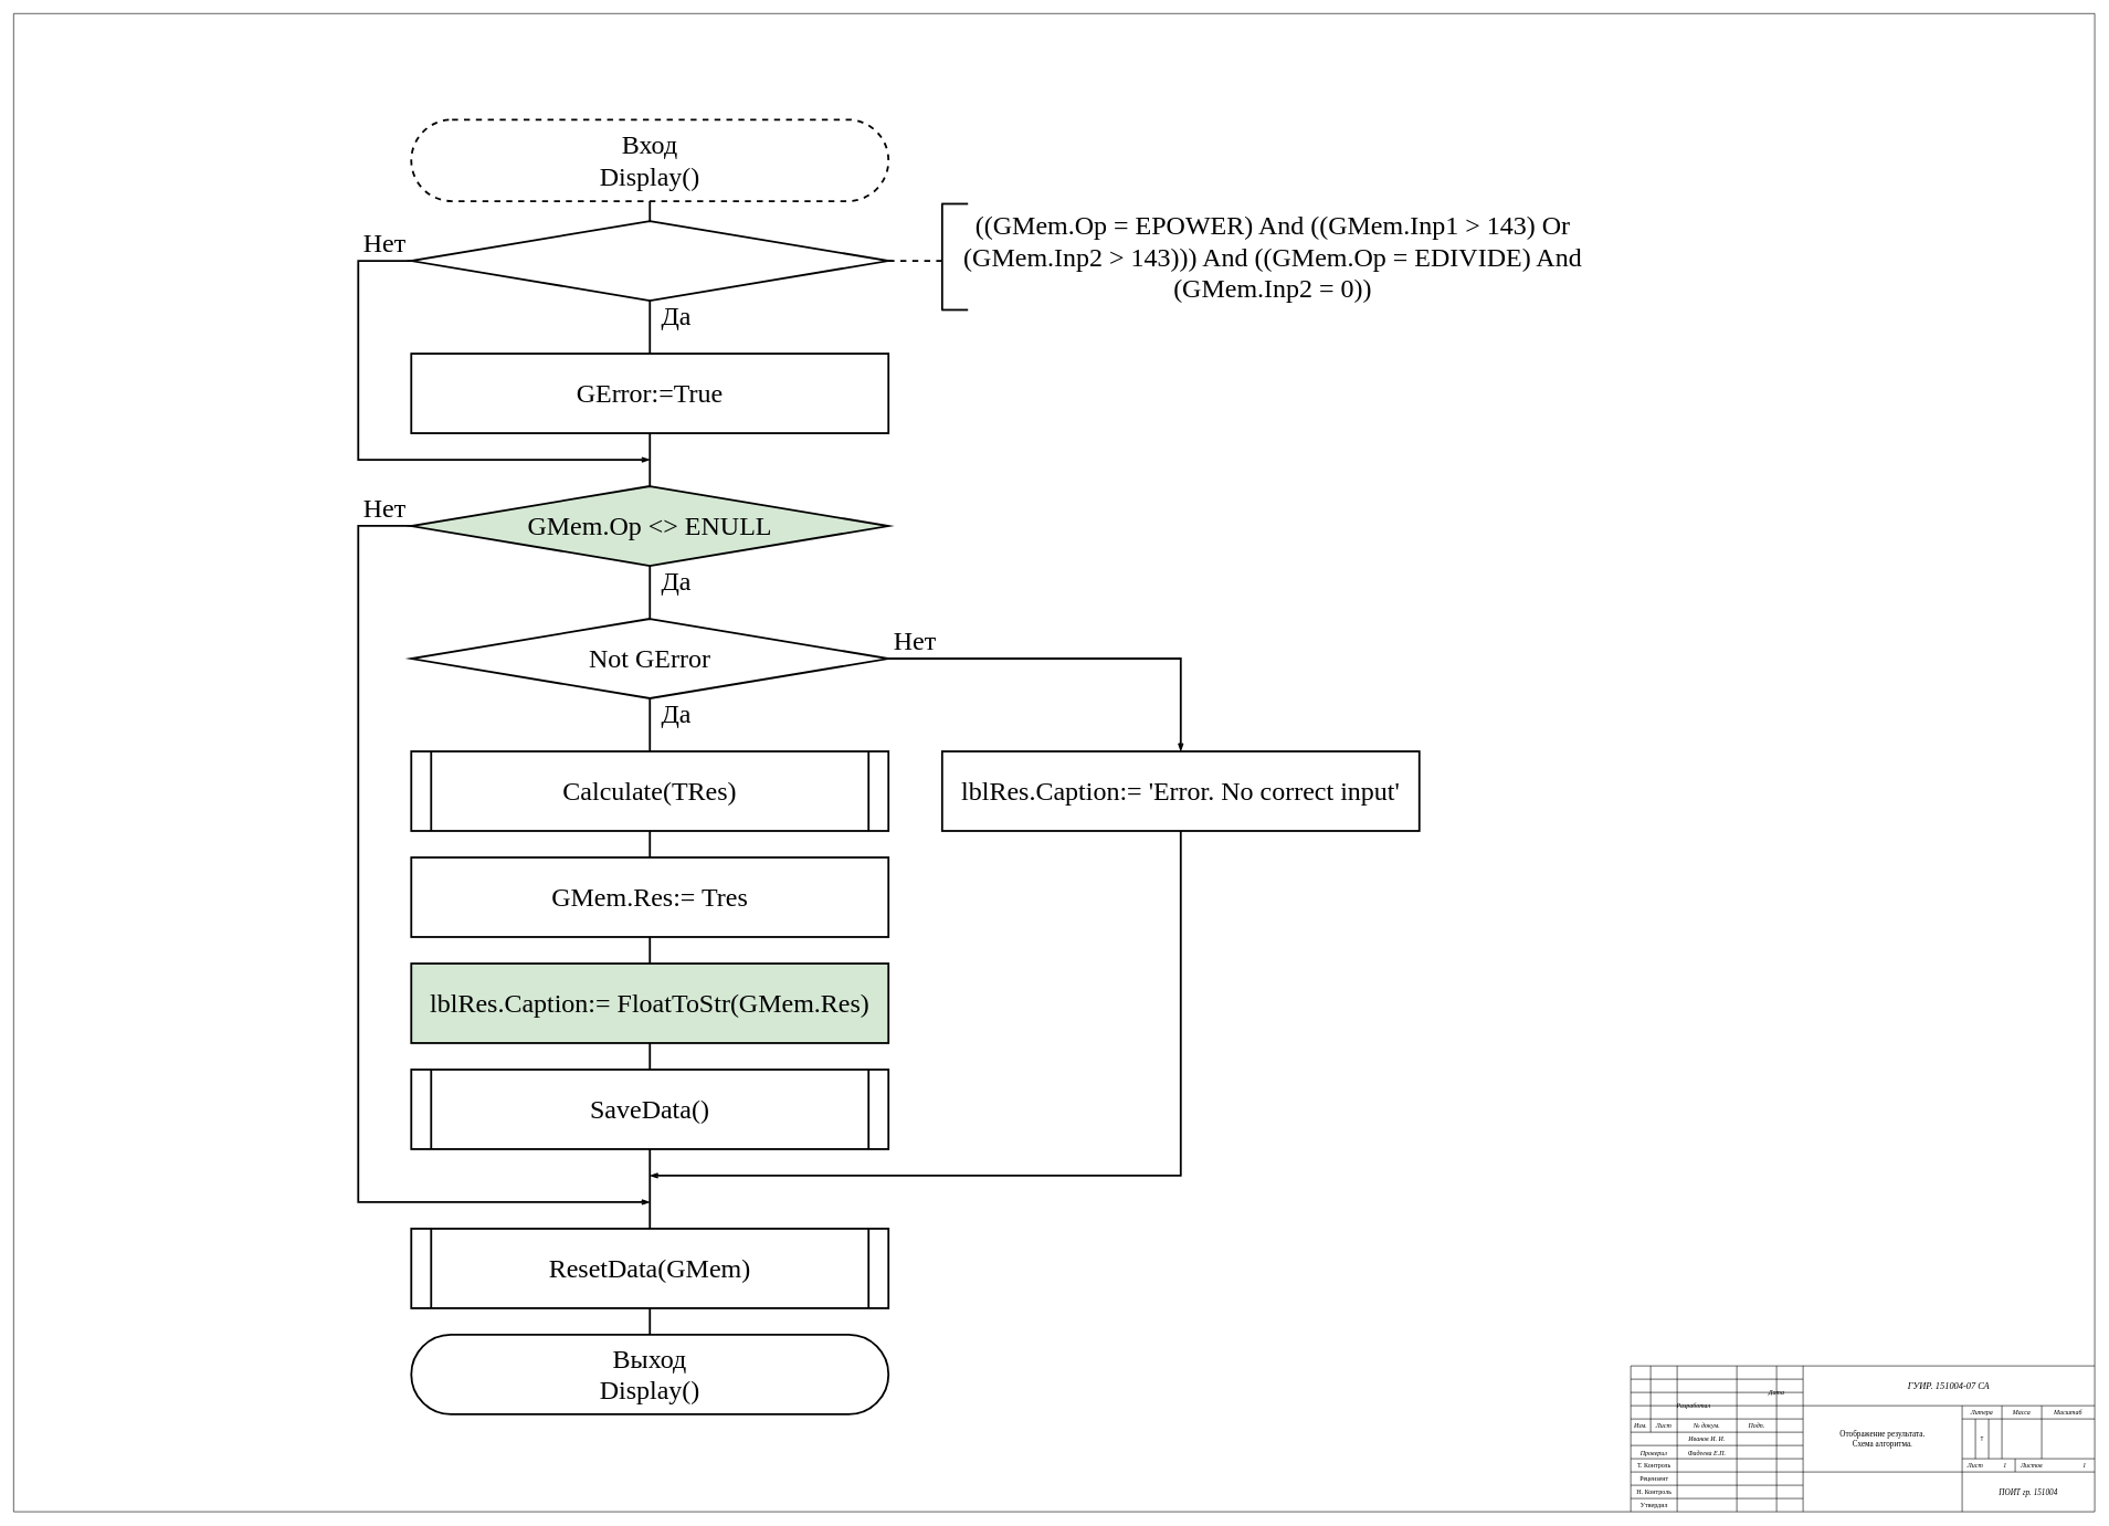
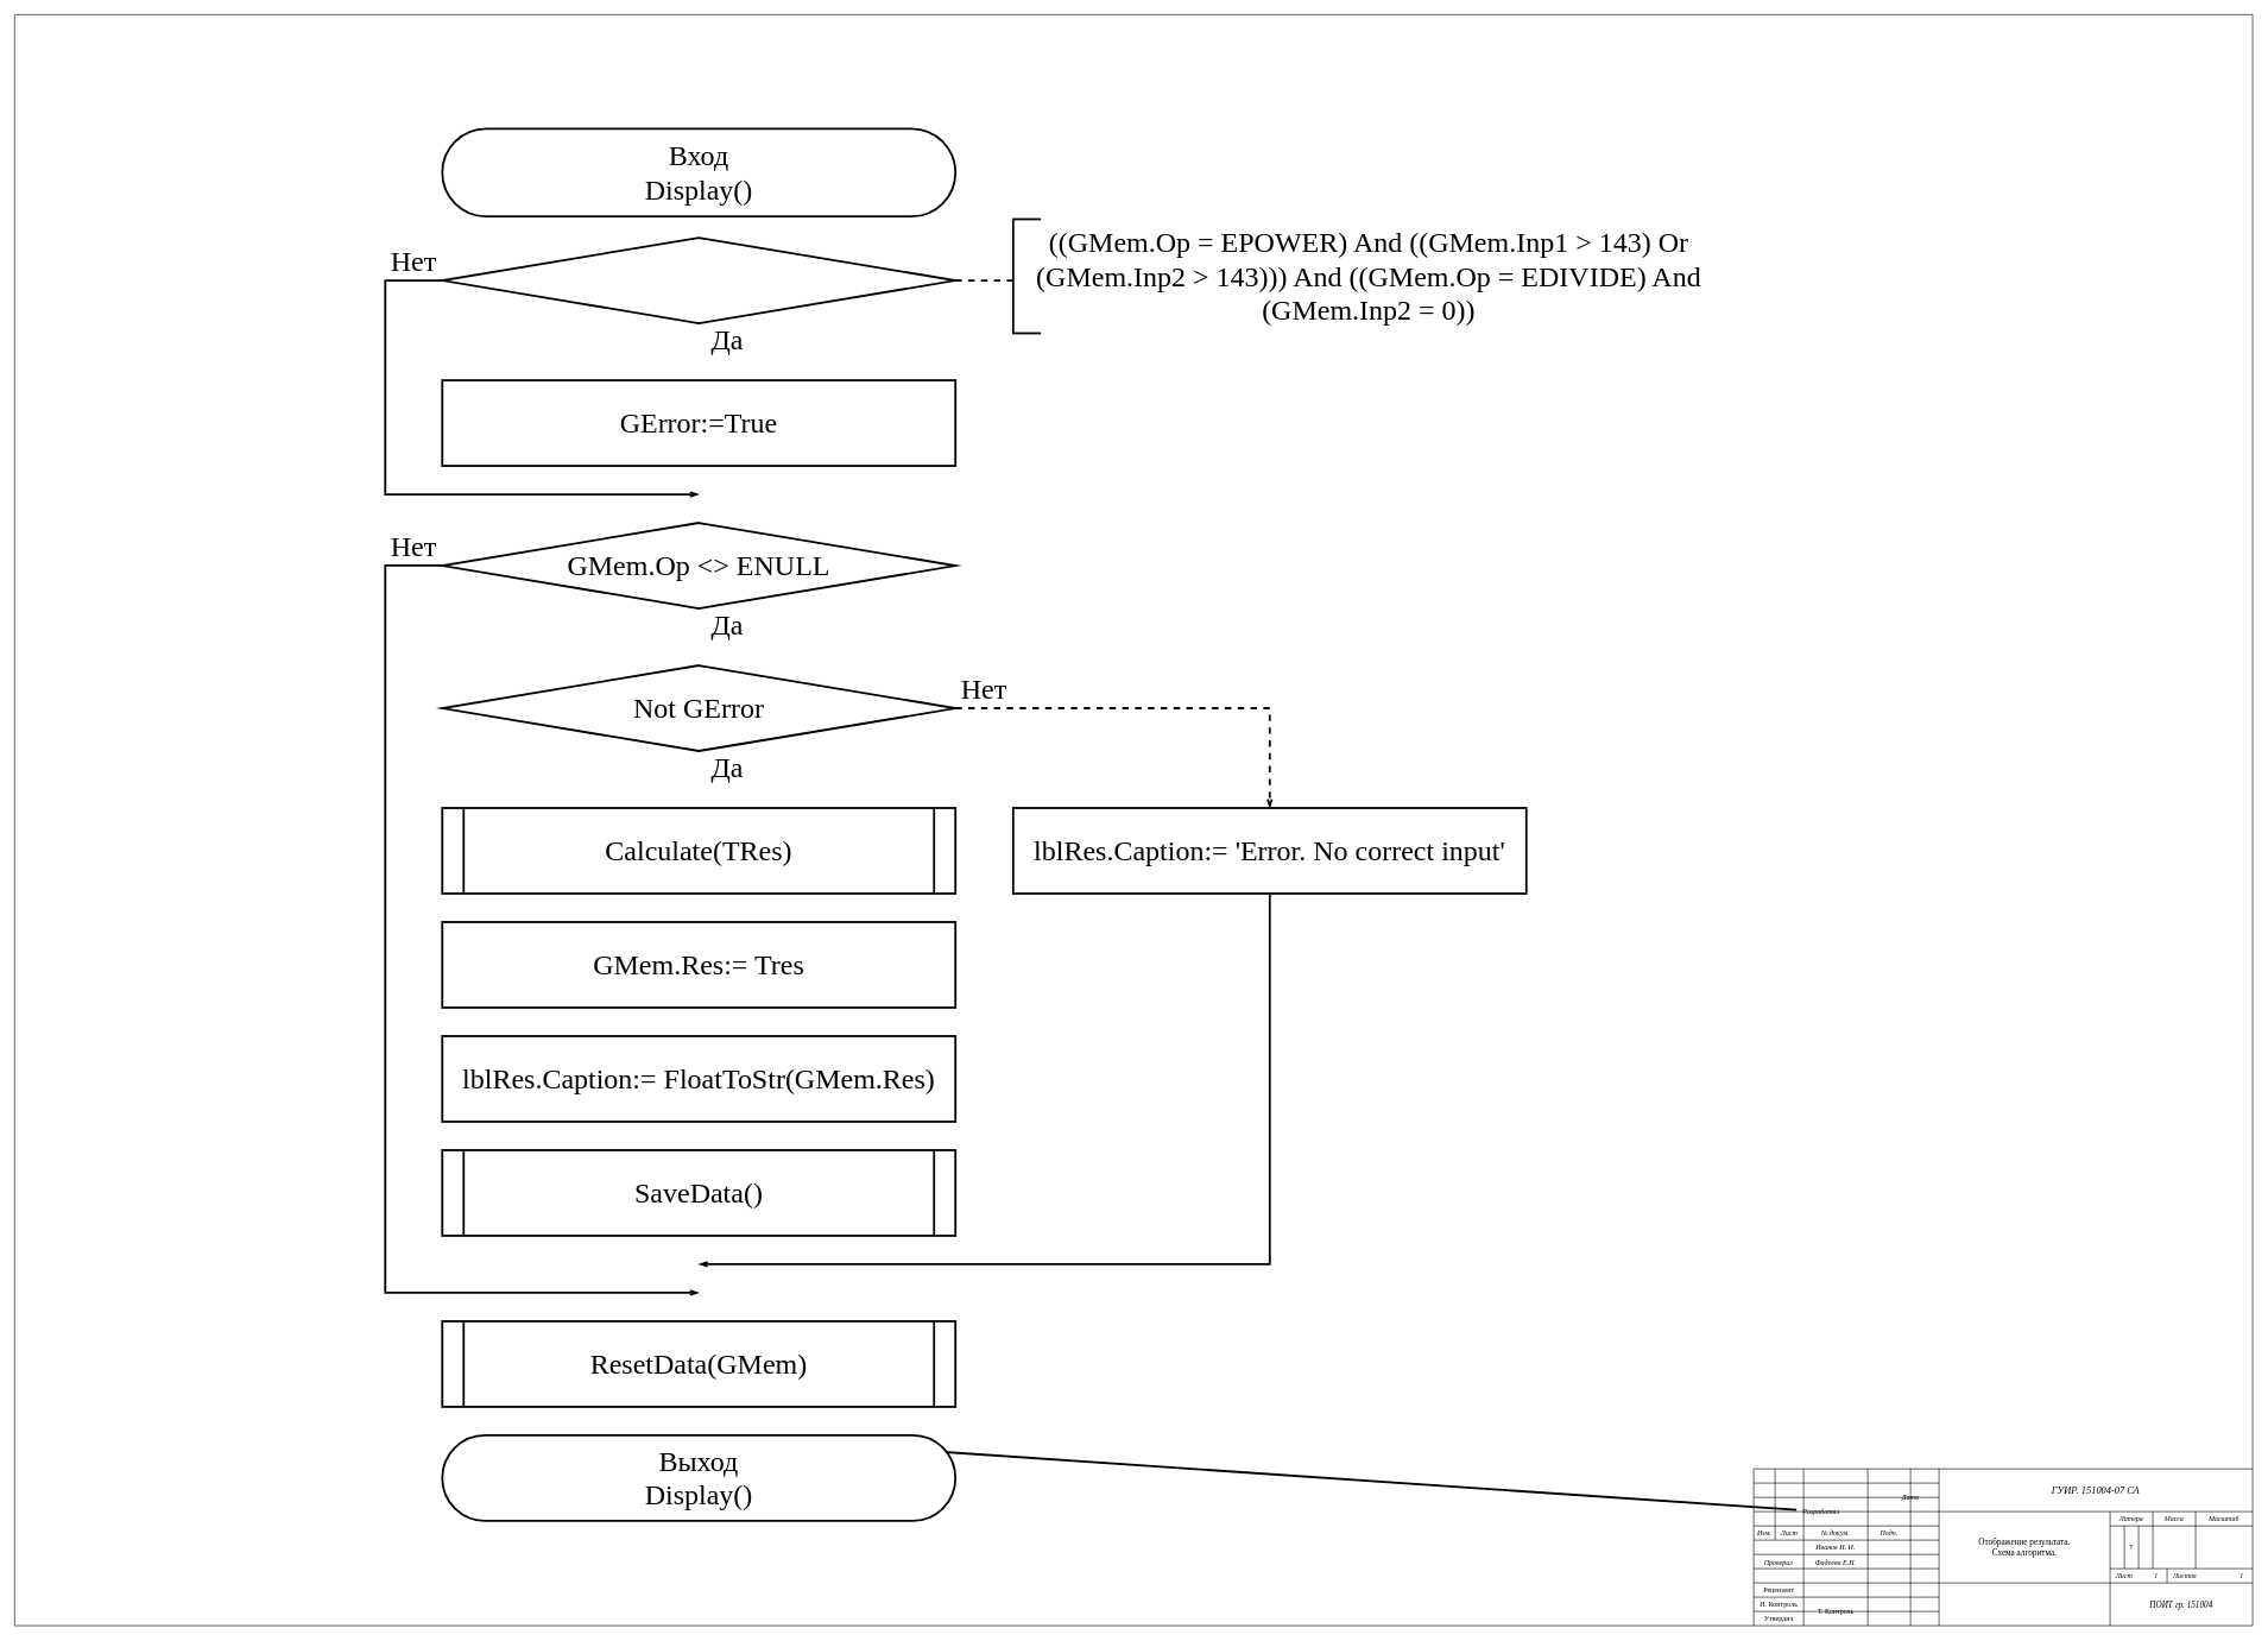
- <mxCell id="48" value="Вход&lt;br style=&quot;font-size: 40px;&quot;&gt;Display()" style="rounded=1;whiteSpace=wrap;html=1;fontSize=40;arcSize=50;strokeWidth=3;fontFamily=Times New Roman;dashed=1;" parent="1" vertex="1"><mxGeometry x="620" y="180" width="720" height="123" as="geometry" /></mxCell>
+ <mxCell id="48" value="Вход&lt;br style=&quot;font-size: 40px;&quot;&gt;Display()" style="rounded=1;whiteSpace=wrap;html=1;fontSize=40;arcSize=50;strokeWidth=3;fontFamily=Times New Roman;" parent="1" vertex="1"><mxGeometry x="620" y="180" width="720" height="123" as="geometry" /></mxCell>
- <mxCell id="52" value="GMem.Op &amp;lt;&amp;gt; ENULL" style="rhombus;whiteSpace=wrap;html=1;rounded=0;strokeWidth=3;fontFamily=Times New Roman;fontSize=40;fillColor=#d5e8d4;" parent="1" vertex="1"><mxGeometry x="620" y="733" width="720" height="120" as="geometry" /></mxCell>
+ <mxCell id="52" value="GMem.Op &amp;lt;&amp;gt; ENULL" style="rhombus;whiteSpace=wrap;html=1;rounded=0;strokeWidth=3;fontFamily=Times New Roman;fontSize=40;" parent="1" vertex="1"><mxGeometry x="620" y="733" width="720" height="120" as="geometry" /></mxCell>
- <mxCell id="67" value="" style="endArrow=openThin;html=1;fontFamily=Times New Roman;fontSize=40;endFill=0;exitX=1;exitY=0.5;exitDx=0;exitDy=0;rounded=0;edgeStyle=orthogonalEdgeStyle;strokeWidth=3;entryX=0.5;entryY=0;entryDx=0;entryDy=0;" parent="1" source="54" target="66" edge="1"><mxGeometry width="50" height="50" relative="1" as="geometry"><mxPoint x="1470" y="992.17" as="sourcePoint" /><mxPoint x="1590" y="992.17" as="targetPoint" /><Array as="points" /></mxGeometry></mxCell>
+ <mxCell id="67" value="" style="endArrow=openThin;html=1;fontFamily=Times New Roman;fontSize=40;endFill=0;exitX=1;exitY=0.5;exitDx=0;exitDy=0;rounded=0;edgeStyle=orthogonalEdgeStyle;strokeWidth=3;entryX=0.5;entryY=0;entryDx=0;entryDy=0;dashed=1;" parent="1" source="54" target="66" edge="1"><mxGeometry width="50" height="50" relative="1" as="geometry"><mxPoint x="1470" y="992.17" as="sourcePoint" /><mxPoint x="1590" y="992.17" as="targetPoint" /><Array as="points" /></mxGeometry></mxCell>
- <mxCell id="57" value="&lt;span style=&quot;font-size: 40px;&quot;&gt;lblRes.Caption:= FloatToStr(GMem.Res)&lt;/span&gt;" style="rounded=0;whiteSpace=wrap;html=1;fontSize=40;strokeWidth=3;fontFamily=Times New Roman;fillColor=#d5e8d4;" parent="1" vertex="1"><mxGeometry x="620" y="1453" width="720" height="120" as="geometry" /></mxCell>
+ <mxCell id="57" value="&lt;span style=&quot;font-size: 40px;&quot;&gt;lblRes.Caption:= FloatToStr(GMem.Res)&lt;/span&gt;" style="rounded=0;whiteSpace=wrap;html=1;fontSize=40;strokeWidth=3;fontFamily=Times New Roman;" parent="1" vertex="1"><mxGeometry x="620" y="1453" width="720" height="120" as="geometry" /></mxCell>
- <mxCell id="47" value="" style="endArrow=none;html=1;rounded=0;fontFamily=Times New Roman;fontSize=40;strokeWidth=3;exitX=0.5;exitY=0;exitDx=0;exitDy=0;entryX=0.5;entryY=1;entryDx=0;entryDy=0;" parent="1" source="53" target="48" edge="1"><mxGeometry width="50" height="50" relative="1" as="geometry"><mxPoint x="979.09" y="413" as="sourcePoint" /><mxPoint x="979.09" y="373" as="targetPoint" /></mxGeometry></mxCell>
+ <mxCell id="47" value="" style="endArrow=none;html=1;rounded=0;fontFamily=Times New Roman;fontSize=40;strokeWidth=3;exitX=0.5;exitY=0;exitDx=0;exitDy=0;" parent="1" source="53" target="5" edge="1"><mxGeometry width="50" height="50" relative="1" as="geometry"><mxPoint x="979.09" y="413" as="sourcePoint" /><mxPoint x="979.09" y="373" as="targetPoint" /></mxGeometry></mxCell>
- <mxCell id="42" value="&lt;font face=&quot;Times New Roman&quot; size=&quot;1&quot;&gt;Т. Контроль&lt;/font&gt;" style="text;html=1;align=center;verticalAlign=middle;resizable=0;points=[];autosize=1;strokeColor=none;strokeWidth=1;" parent="2" vertex="1"><mxGeometry y="140" width="70" height="20" as="geometry" /></mxCell>
+ <mxCell id="42" value="&lt;font face=&quot;Times New Roman&quot; size=&quot;1&quot;&gt;Т. Контроль&lt;/font&gt;" style="text;html=1;align=center;verticalAlign=middle;resizable=0;points=[];autosize=1;strokeColor=none;strokeWidth=1;" parent="2" vertex="1"><mxGeometry x="80" y="190" width="70" height="20" as="geometry" /></mxCell>
